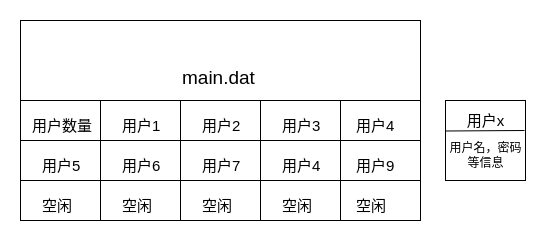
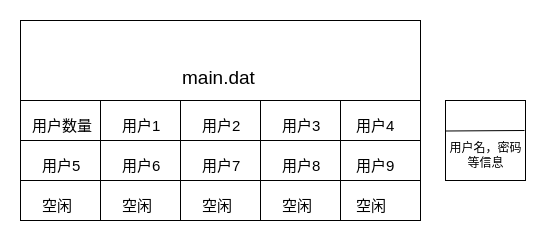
- <mxCell id="12" value="&lt;font style=&quot;font-size: 15px&quot;&gt;用户x&lt;/font&gt;" style="text;html=1;align=center;verticalAlign=middle;resizable=0;points=[];autosize=1;strokeColor=none;" vertex="1" parent="1"><mxGeometry x="460" y="110" width="50" height="20" as="geometry" /></mxCell>
- <mxCell id="28" value="&lt;div style=&quot;text-align: center&quot;&gt;&lt;font face=&quot;helvetica&quot;&gt;&lt;span style=&quot;font-size: 15px&quot;&gt;用户4&lt;/span&gt;&lt;/font&gt;&lt;/div&gt;" style="text;whiteSpace=wrap;html=1;" vertex="1" parent="1"><mxGeometry x="280" y="150" width="70" height="30" as="geometry" /></mxCell>
+ <mxCell id="28" value="&lt;div style=&quot;text-align: center&quot;&gt;&lt;font face=&quot;helvetica&quot;&gt;&lt;span style=&quot;font-size: 15px&quot;&gt;用户8&lt;/span&gt;&lt;/font&gt;&lt;/div&gt;" style="text;whiteSpace=wrap;html=1;" vertex="1" parent="1"><mxGeometry x="280" y="150" width="70" height="30" as="geometry" /></mxCell>
